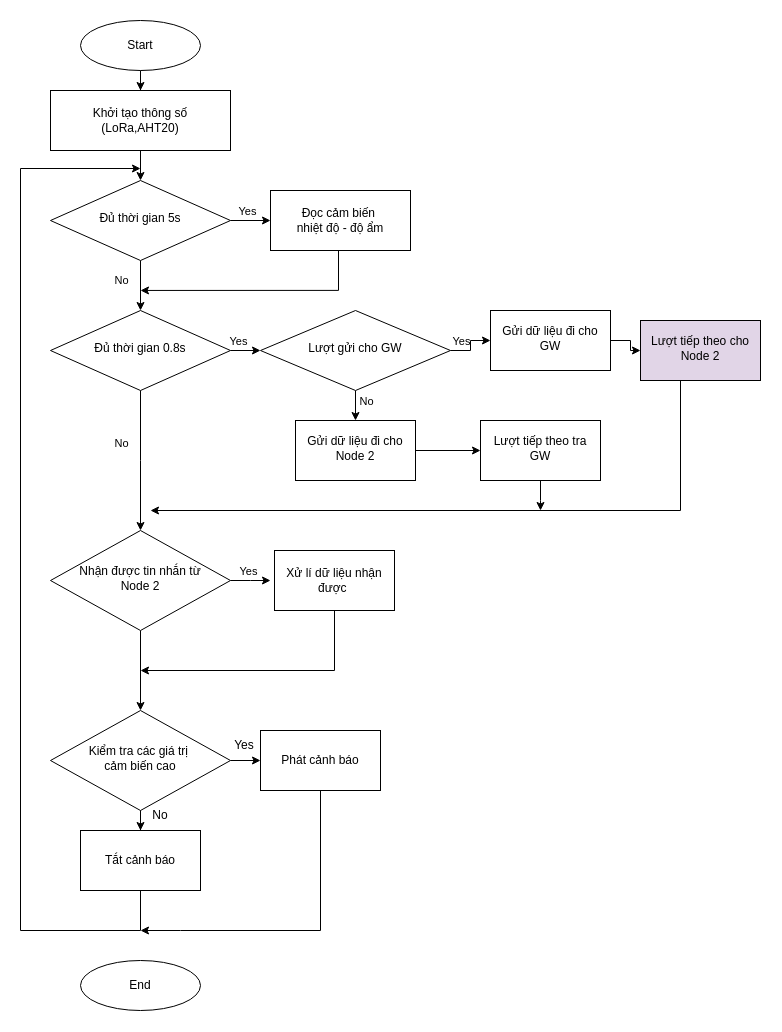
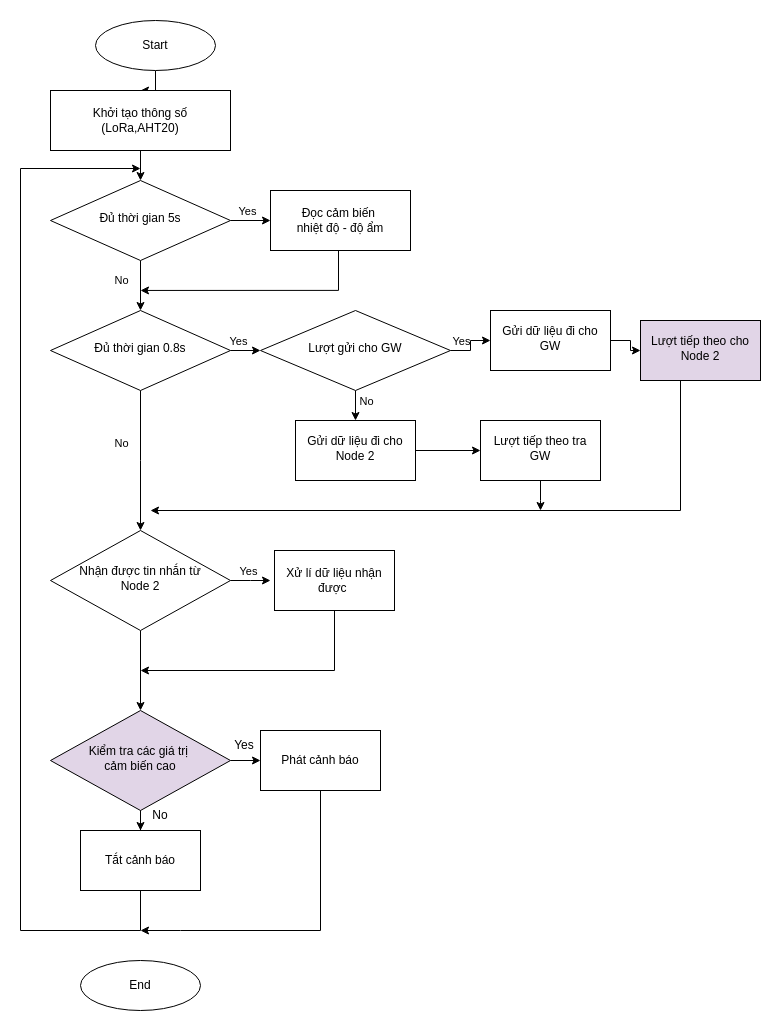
- <mxCell id="16" value="Start" style="ellipse;whiteSpace=wrap;html=1;" parent="1" vertex="1"><mxGeometry x="80" y="20" width="120" height="50" as="geometry" /></mxCell>
+ <mxCell id="16" value="Start" style="ellipse;whiteSpace=wrap;html=1;" parent="1" vertex="1"><mxGeometry x="95" y="20" width="120" height="50" as="geometry" /></mxCell>
- <mxCell id="41" value="Kiểm tra các giá trị&amp;nbsp;&lt;br&gt;cảm biến cao" style="rhombus;whiteSpace=wrap;html=1;shadow=0;fontFamily=Helvetica;fontSize=12;align=center;strokeWidth=1;spacing=6;spacingTop=-4;" vertex="1" parent="1"><mxGeometry x="50" y="710" width="180" height="100" as="geometry" /></mxCell>
+ <mxCell id="41" value="Kiểm tra các giá trị&amp;nbsp;&lt;br&gt;cảm biến cao" style="rhombus;whiteSpace=wrap;html=1;shadow=0;fontFamily=Helvetica;fontSize=12;align=center;strokeWidth=1;spacing=6;spacingTop=-4;fillColor=#e1d5e7;" vertex="1" parent="1"><mxGeometry x="50" y="710" width="180" height="100" as="geometry" /></mxCell>
